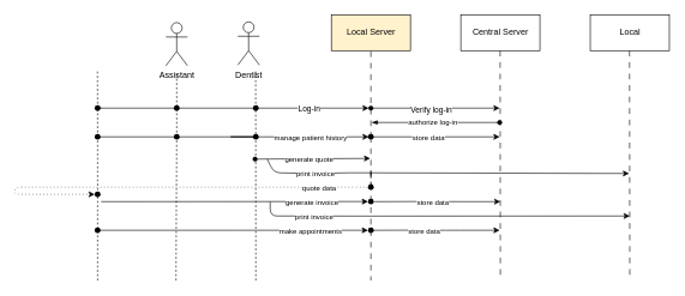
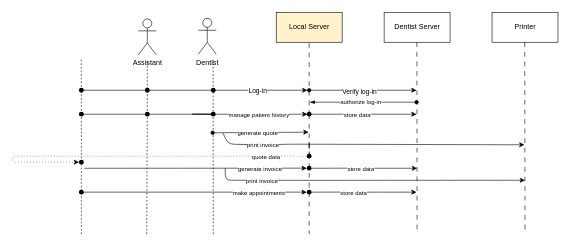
- <mxCell id="4" value="Central Server" style="html=1;" parent="1" vertex="1"><mxGeometry x="640" y="20" width="110" height="50" as="geometry" /></mxCell>
+ <mxCell id="4" value="Dentist Server" style="html=1;" parent="1" vertex="1"><mxGeometry x="640" y="20" width="110" height="50" as="geometry" /></mxCell>
- <mxCell id="49" value="Local" style="html=1;" vertex="1" parent="1"><mxGeometry x="820" y="20" width="110" height="50" as="geometry" /></mxCell>
+ <mxCell id="49" value="Printer" style="html=1;" vertex="1" parent="1"><mxGeometry x="820" y="20" width="110" height="50" as="geometry" /></mxCell>
